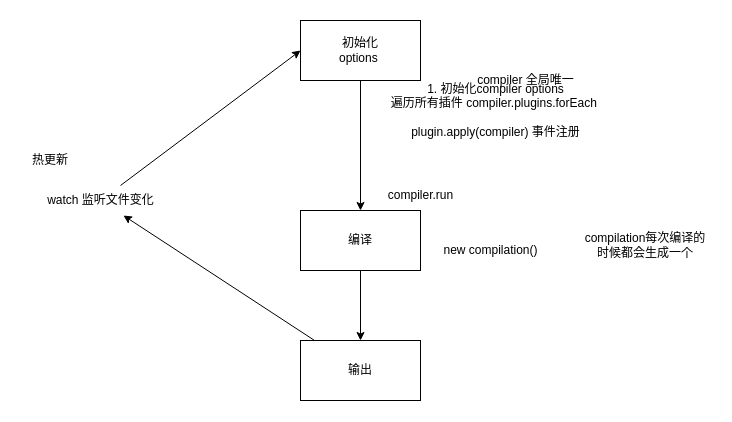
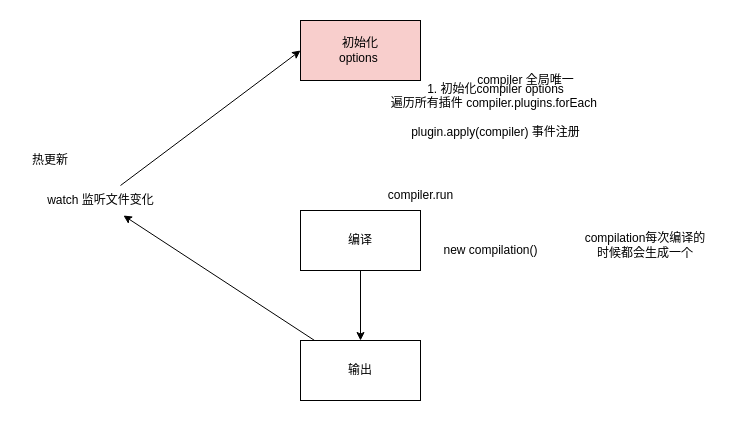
- <mxCell id="3" value="初始化&lt;br&gt;options&amp;nbsp;" style="whiteSpace=wrap;html=1;" parent="1" vertex="1"><mxGeometry x="300" y="20" width="120" height="60" as="geometry" /></mxCell>
+ <mxCell id="3" value="初始化&lt;br&gt;options&amp;nbsp;" style="whiteSpace=wrap;html=1;fillColor=#f8cecc;" parent="1" vertex="1"><mxGeometry x="300" y="20" width="120" height="60" as="geometry" /></mxCell>
- <mxCell id="2" value="" style="edgeStyle=none;html=1;" parent="1" source="3" target="5" edge="1"><mxGeometry relative="1" as="geometry" /></mxCell>
